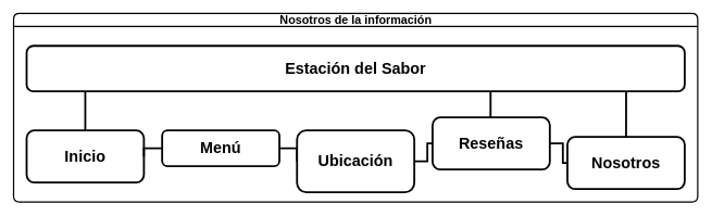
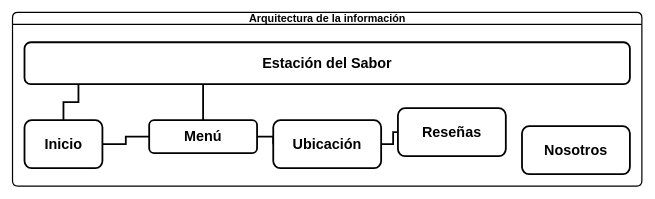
- <mxCell id="2" value="&lt;font style=&quot;font-size: 18px;&quot;&gt;Nosotros de la información&lt;/font&gt;" style="swimlane;html=1;startSize=20;horizontal=1;containerType=tree;glass=0;strokeWidth=2;fontSize=18;verticalAlign=middle;rounded=1;" parent="1" vertex="1"><mxGeometry x="20" y="20" width="1050" height="290" as="geometry" /></mxCell>
+ <mxCell id="2" value="&lt;font style=&quot;font-size: 18px;&quot;&gt;Arquitectura de la información&lt;/font&gt;" style="swimlane;html=1;startSize=20;horizontal=1;containerType=tree;glass=0;strokeWidth=2;fontSize=18;verticalAlign=middle;rounded=1;" parent="1" vertex="1"><mxGeometry x="20" y="20" width="1050" height="290" as="geometry" /></mxCell>
- <mxCell id="15" value="" style="endArrow=none;endFill=0;fontSize=24;edgeStyle=elbowEdgeStyle;elbow=vertical;rounded=0;exitX=0.705;exitY=1.006;exitDx=0;exitDy=0;exitPerimeter=0;strokeWidth=3;" edge="1" target="11" source="9" parent="2"><mxGeometry relative="1" as="geometry"><mxPoint x="370" y="200" as="sourcePoint" /><Array as="points"><mxPoint x="732" y="140" /></Array></mxGeometry></mxCell>
+ <mxCell id="14" value="" style="endArrow=none;endFill=0;fontSize=24;edgeStyle=elbowEdgeStyle;elbow=vertical;rounded=0;exitX=0.295;exitY=1;exitDx=0;exitDy=0;exitPerimeter=0;strokeWidth=3;" parent="2" source="9" target="6" edge="1"><mxGeometry relative="1" as="geometry" /></mxCell>
- <mxCell id="16" value="" style="endArrow=none;endFill=0;fontSize=24;edgeStyle=elbowEdgeStyle;elbow=vertical;rounded=0;exitX=0.911;exitY=1;exitDx=0;exitDy=0;exitPerimeter=0;strokeWidth=3;" edge="1" target="12" source="9" parent="2"><mxGeometry relative="1" as="geometry"><mxPoint x="370" y="200" as="sourcePoint" /></mxGeometry></mxCell>
- <mxCell id="10" style="edgeStyle=orthogonalEdgeStyle;rounded=0;orthogonalLoop=1;jettySize=auto;html=1;entryX=0;entryY=0.5;entryDx=0;entryDy=0;endArrow=none;endFill=0;strokeWidth=3;fontSize=24;" edge="1" parent="2" source="11" target="12"><mxGeometry relative="1" as="geometry" /></mxCell>
- <mxCell id="3" value="Inicio" style="label;whiteSpace=wrap;html=1;rounded=1;glass=0;treeFolding=1;treeMoving=1;spacingLeft=0;align=center;fontSize=24;strokeWidth=3;" parent="2" vertex="1"><mxGeometry x="20" y="180" width="180" height="80" as="geometry" /></mxCell>
+ <mxCell id="3" value="Inicio" style="label;whiteSpace=wrap;html=1;rounded=1;glass=0;treeFolding=1;treeMoving=1;spacingLeft=0;align=center;fontSize=24;strokeWidth=3;" parent="2" vertex="1"><mxGeometry x="20" y="180" width="130" height="80" as="geometry" /></mxCell>
- <mxCell id="8" value="Ubicación" style="label;whiteSpace=wrap;html=1;rounded=1;glass=0;fontSize=24;spacingLeft=0;align=center;strokeWidth=3;" parent="2" vertex="1"><mxGeometry x="435" y="180" width="180" height="95" as="geometry" /></mxCell>
+ <mxCell id="8" value="Ubicación" style="label;whiteSpace=wrap;html=1;rounded=1;glass=0;fontSize=24;spacingLeft=0;align=center;strokeWidth=3;" parent="2" vertex="1"><mxGeometry x="435" y="180" width="180" height="80" as="geometry" /></mxCell>
